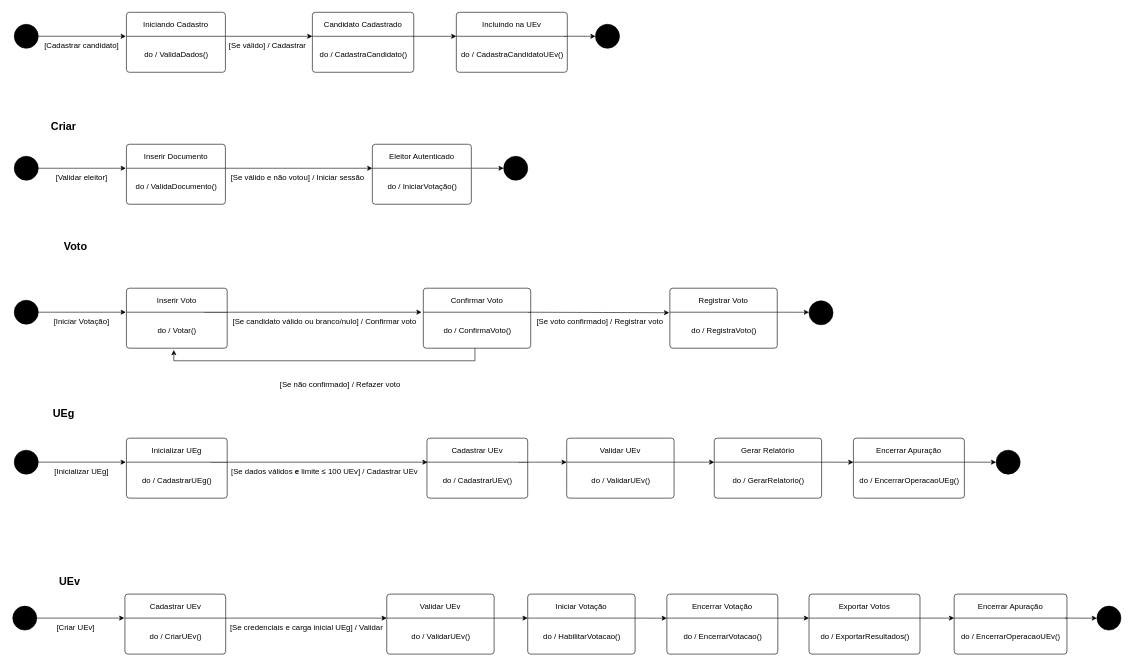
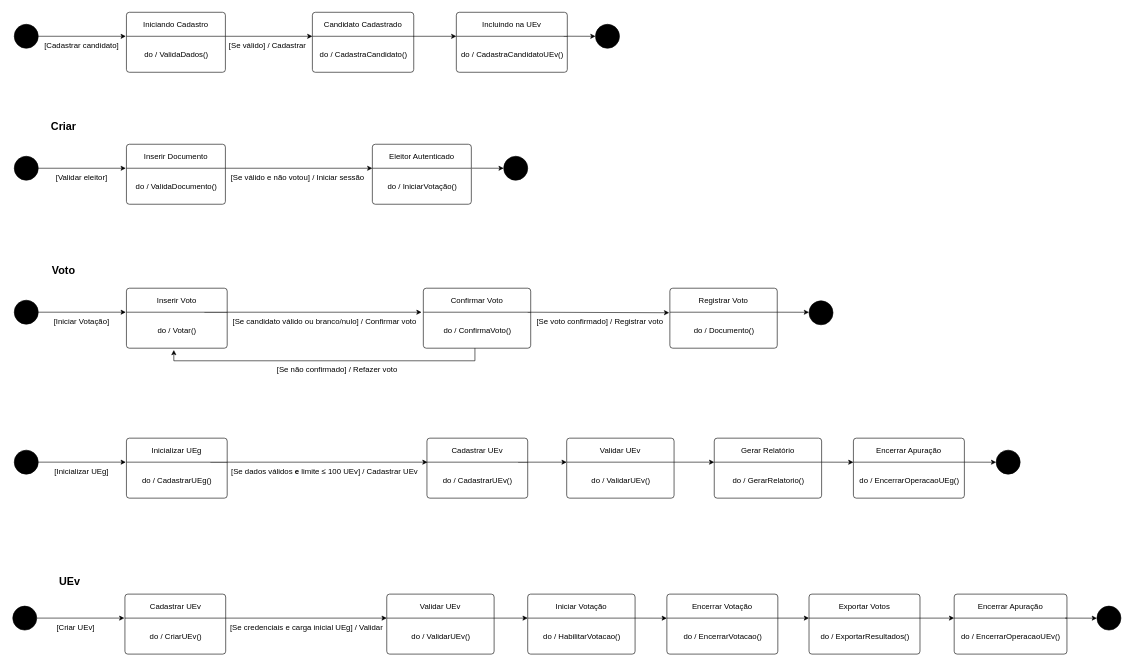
- <mxCell id="24" value="Voto" style="text;html=1;align=center;verticalAlign=middle;resizable=0;points=[];autosize=1;strokeColor=none;fillColor=none;fontStyle=1;fontSize=18;" vertex="1" parent="1"><mxGeometry x="95" y="390" width="60" height="40" as="geometry" /></mxCell>
+ <mxCell id="24" value="Voto" style="text;html=1;align=center;verticalAlign=middle;resizable=0;points=[];autosize=1;strokeColor=none;fillColor=none;fontStyle=1;fontSize=18;" vertex="1" parent="1"><mxGeometry x="75" y="430" width="60" height="40" as="geometry" /></mxCell>
- <mxCell id="38" value="&lt;span style=&quot;font-size: 13px;&quot;&gt;do / RegistraVoto()&lt;/span&gt;" style="text;html=1;align=center;verticalAlign=middle;resizable=0;points=[];autosize=1;strokeColor=none;fillColor=none;" vertex="1" parent="37"><mxGeometry y="40" width="179" height="60" as="geometry" /></mxCell>
+ <mxCell id="38" value="&lt;span style=&quot;font-size: 13px;&quot;&gt;do / Documento()&lt;/span&gt;" style="text;html=1;align=center;verticalAlign=middle;resizable=0;points=[];autosize=1;strokeColor=none;fillColor=none;" vertex="1" parent="37"><mxGeometry y="40" width="179" height="60" as="geometry" /></mxCell>
- <mxCell id="41" value="[Se não confirmado] / Refazer voto" style="text;html=1;align=center;verticalAlign=middle;resizable=0;points=[];autosize=1;strokeColor=none;fillColor=none;fontSize=13;" vertex="1" parent="1"><mxGeometry x="456" y="626" width="220" height="30" as="geometry" /></mxCell>
+ <mxCell id="41" value="[Se não confirmado] / Refazer voto" style="text;html=1;align=center;verticalAlign=middle;resizable=0;points=[];autosize=1;strokeColor=none;fillColor=none;fontSize=13;" vertex="1" parent="1"><mxGeometry x="451" y="601" width="220" height="30" as="geometry" /></mxCell>
- <mxCell id="46" value="UEg" style="text;html=1;align=center;verticalAlign=middle;resizable=0;points=[];autosize=1;strokeColor=none;fillColor=none;fontStyle=1;fontSize=18;" vertex="1" parent="1"><mxGeometry x="75" y="670" width="60" height="40" as="geometry" /></mxCell>
